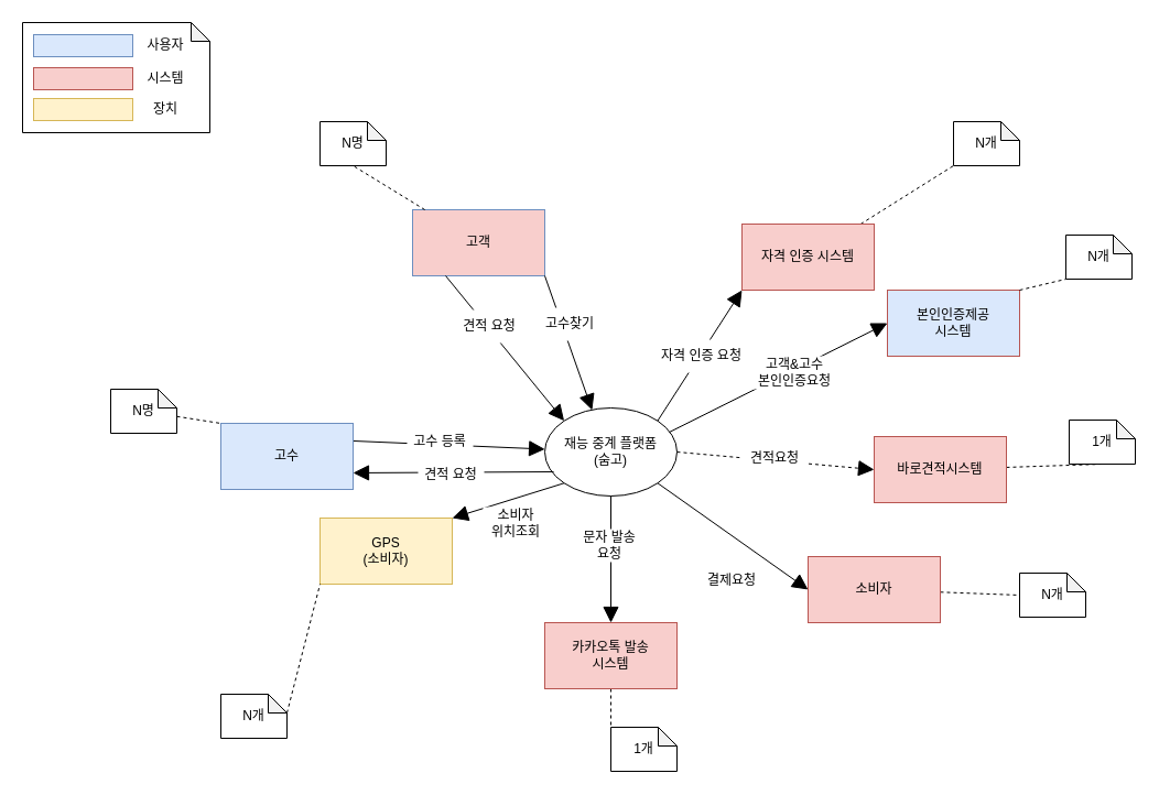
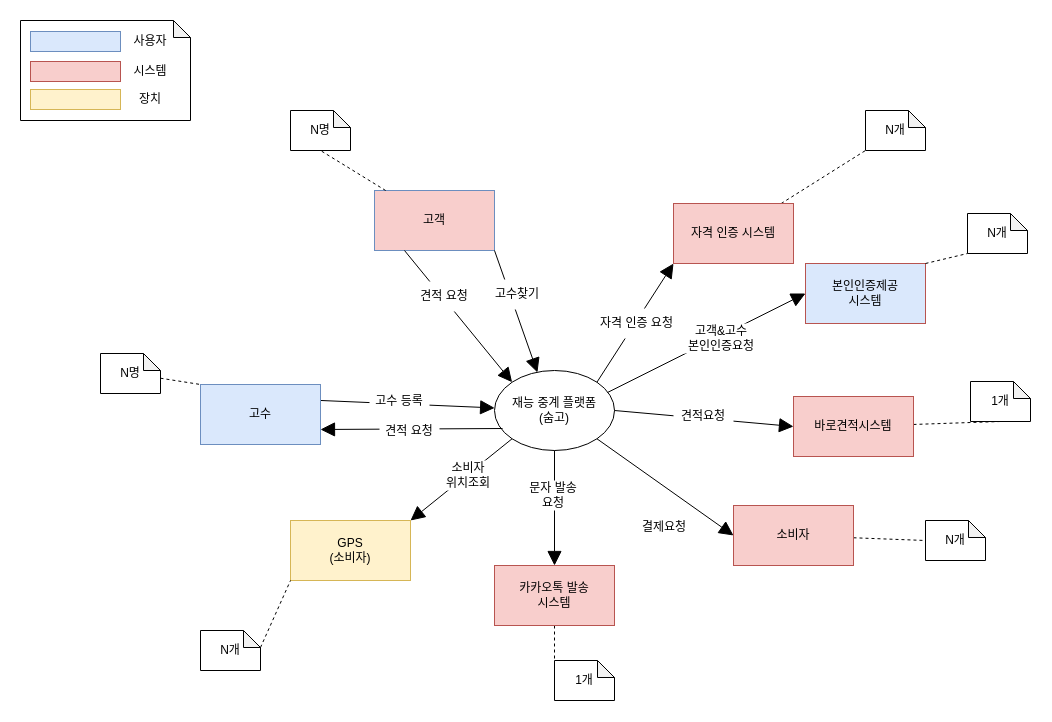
- <mxCell id="25" style="edgeStyle=none;rounded=0;orthogonalLoop=1;jettySize=auto;html=1;endArrow=block;endFill=1;startSize=13;endSize=12;entryX=0;entryY=0.5;entryDx=0;entryDy=0;exitX=1;exitY=0.5;exitDx=0;exitDy=0;dashed=1;" edge="1" parent="1" source="2" target="10"><mxGeometry relative="1" as="geometry"><mxPoint x="606.426" y="448.284" as="sourcePoint" /><mxPoint x="840" y="510" as="targetPoint" /></mxGeometry></mxCell>
+ <mxCell id="25" style="edgeStyle=none;rounded=0;orthogonalLoop=1;jettySize=auto;html=1;endArrow=block;endFill=1;startSize=13;endSize=12;entryX=0;entryY=0.5;entryDx=0;entryDy=0;exitX=1;exitY=0.5;exitDx=0;exitDy=0;" edge="1" parent="1" source="2" target="10"><mxGeometry relative="1" as="geometry"><mxPoint x="606.426" y="448.284" as="sourcePoint" /><mxPoint x="840" y="510" as="targetPoint" /></mxGeometry></mxCell>
- <mxCell id="35" value="GPS&lt;br&gt;(소비자)" style="rounded=0;whiteSpace=wrap;html=1;fillColor=#fff2cc;strokeColor=#d6b656;" vertex="1" parent="1"><mxGeometry x="290" y="470" width="120" height="60" as="geometry" /></mxCell>
+ <mxCell id="35" value="GPS&lt;br&gt;(소비자)" style="rounded=0;whiteSpace=wrap;html=1;fillColor=#fff2cc;strokeColor=#d6b656;" vertex="1" parent="1"><mxGeometry x="290" y="520" width="120" height="60" as="geometry" /></mxCell>
